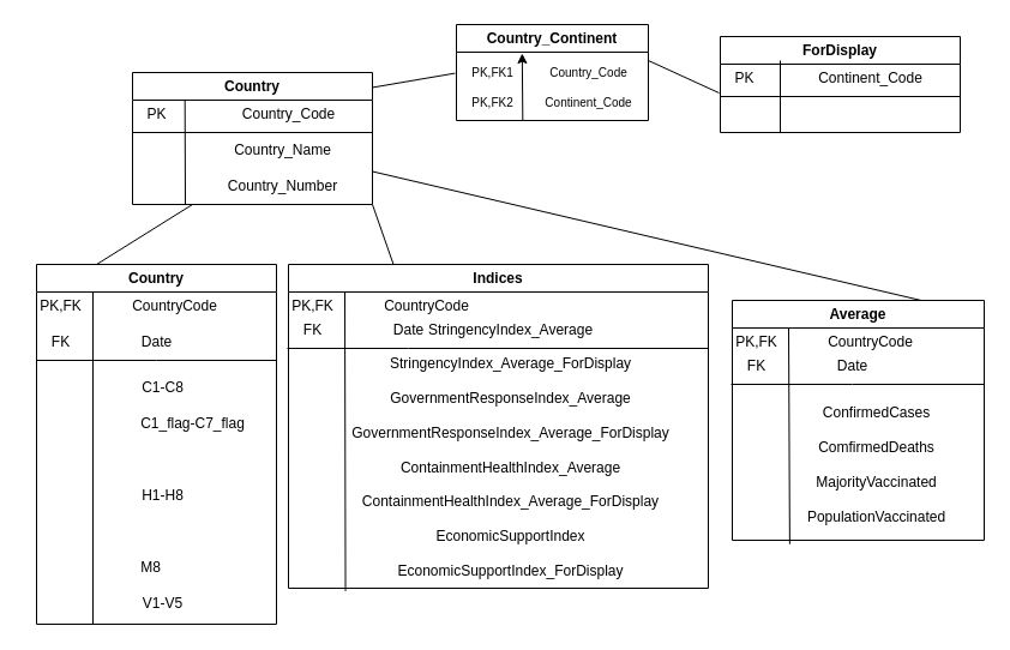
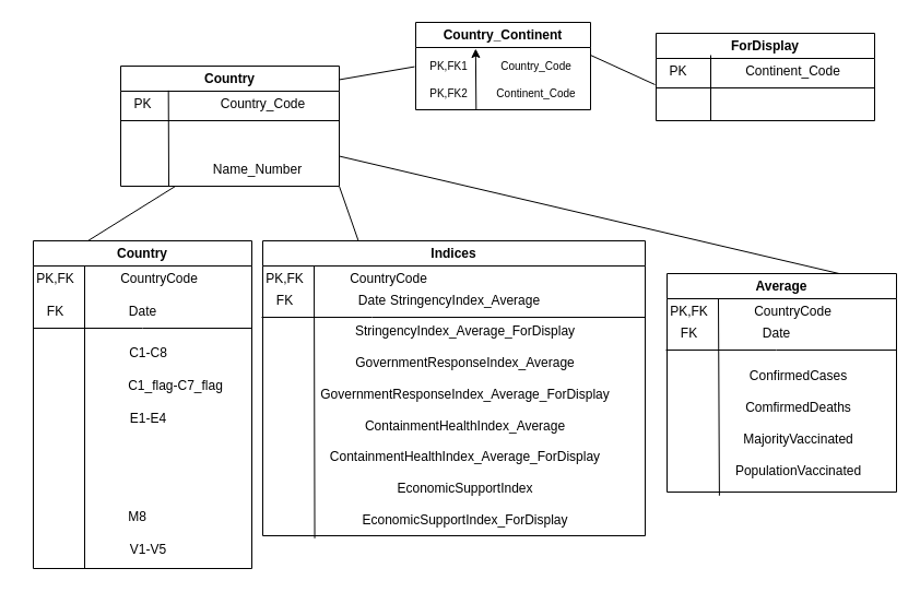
- <mxCell id="6" value="Country_Name" style="text;html=1;align=center;verticalAlign=middle;resizable=0;points=[];autosize=1;strokeColor=none;fillColor=none;" vertex="1" parent="2"><mxGeometry x="75" y="50" width="100" height="30" as="geometry" /></mxCell>
- <mxCell id="7" value="Country_Number" style="text;html=1;align=center;verticalAlign=middle;resizable=0;points=[];autosize=1;strokeColor=none;fillColor=none;" vertex="1" parent="2"><mxGeometry x="70" y="80" width="110" height="30" as="geometry" /></mxCell>
+ <mxCell id="7" value="Name_Number" style="text;html=1;align=center;verticalAlign=middle;resizable=0;points=[];autosize=1;strokeColor=none;fillColor=none;" vertex="1" parent="2"><mxGeometry x="70" y="80" width="110" height="30" as="geometry" /></mxCell>
+ <mxCell id="31" value="E1-E4" style="text;html=1;align=center;verticalAlign=middle;resizable=0;points=[];autosize=1;strokeColor=none;fillColor=none;" vertex="1" parent="23"><mxGeometry x="75" y="148" width="60" height="30" as="geometry" /></mxCell>
- <mxCell id="32" value="H1-H8" style="text;html=1;align=center;verticalAlign=middle;resizable=0;points=[];autosize=1;strokeColor=none;fillColor=none;" vertex="1" parent="23"><mxGeometry x="75" y="178" width="60" height="30" as="geometry" /></mxCell>
